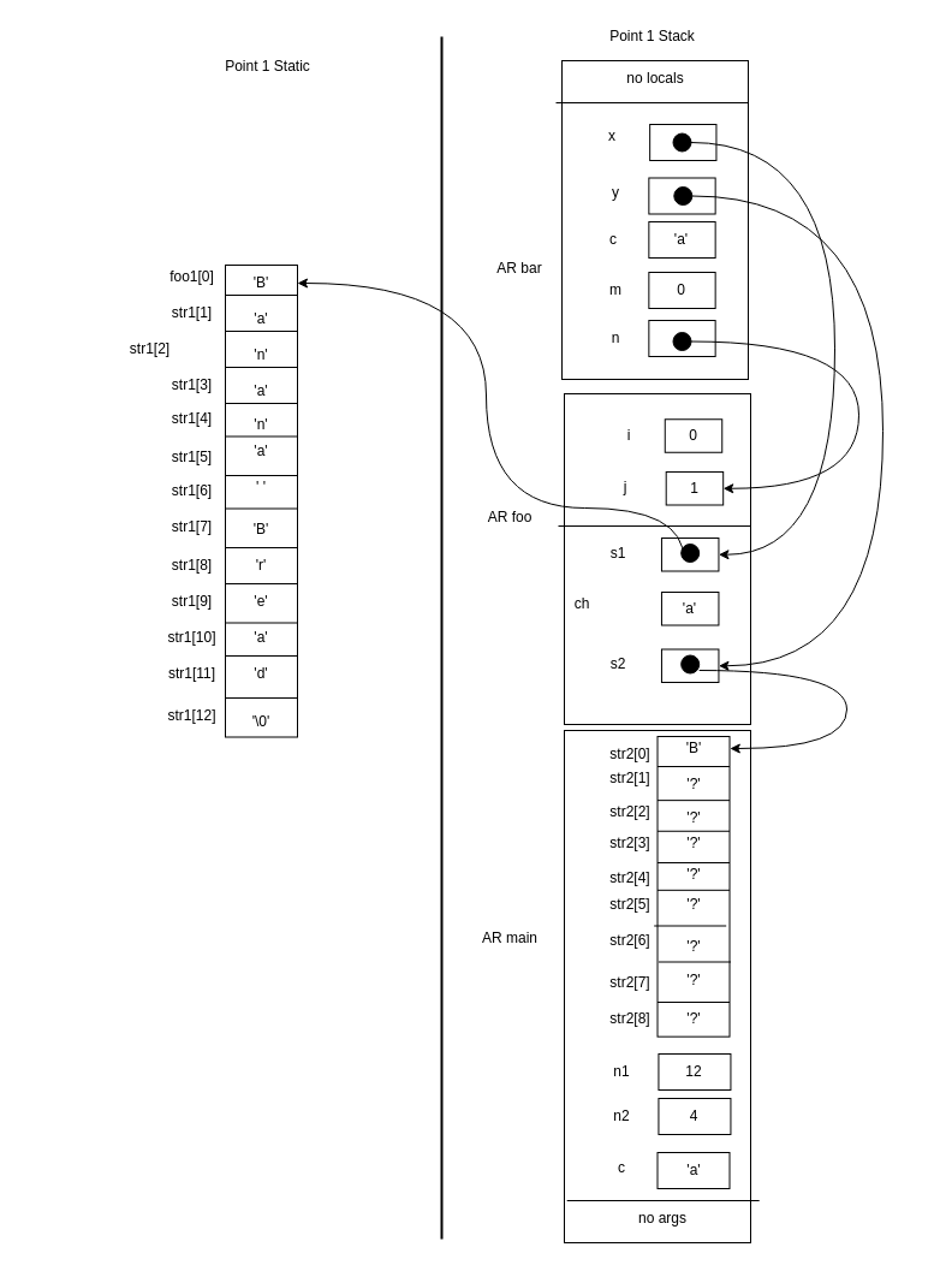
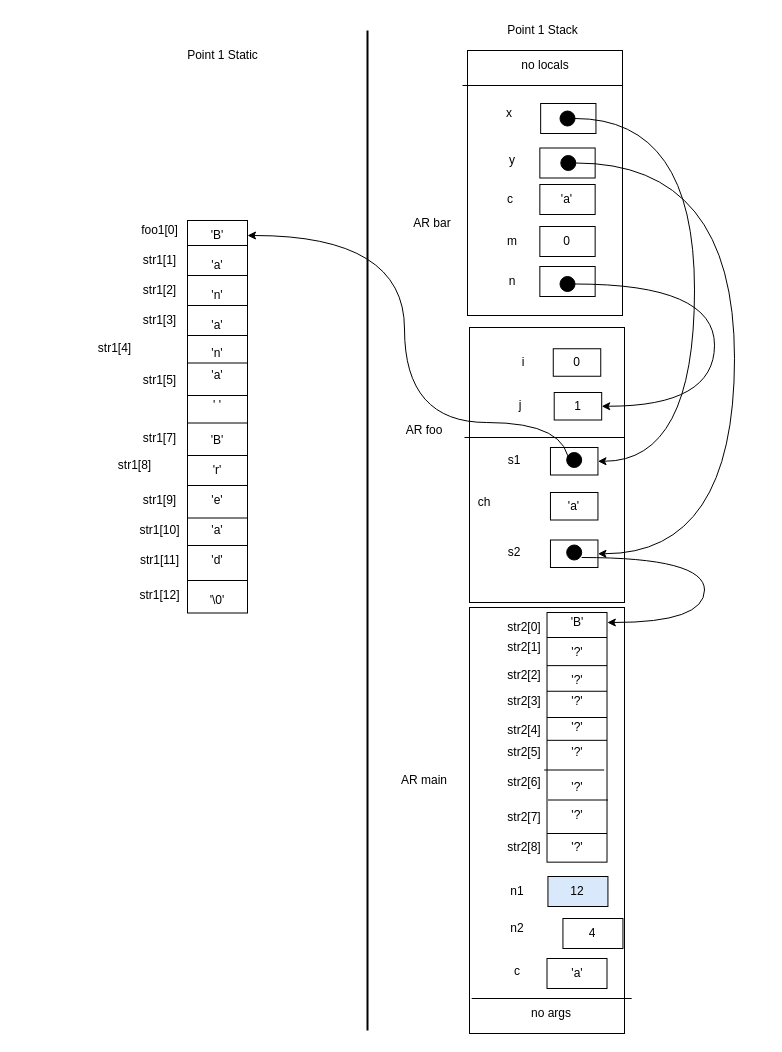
- <mxCell id="39" value="str1[2]" style="text;html=1;strokeColor=none;fillColor=none;align=center;verticalAlign=middle;whiteSpace=wrap;rounded=0;" vertex="1" parent="1"><mxGeometry x="97" y="280" width="55" height="20" as="geometry" /></mxCell>
+ <mxCell id="39" value="str1[2]" style="text;html=1;strokeColor=none;fillColor=none;align=center;verticalAlign=middle;whiteSpace=wrap;rounded=0;" vertex="1" parent="1"><mxGeometry x="132" y="280" width="55" height="20" as="geometry" /></mxCell>
- <mxCell id="41" value="str1[4]" style="text;html=1;strokeColor=none;fillColor=none;align=center;verticalAlign=middle;whiteSpace=wrap;rounded=0;" vertex="1" parent="1"><mxGeometry x="132" y="337.5" width="55" height="20" as="geometry" /></mxCell>
+ <mxCell id="41" value="str1[4]" style="text;html=1;strokeColor=none;fillColor=none;align=center;verticalAlign=middle;whiteSpace=wrap;rounded=0;" vertex="1" parent="1"><mxGeometry x="87" y="337.5" width="55" height="20" as="geometry" /></mxCell>
- <mxCell id="43" value="str1[6]" style="text;html=1;strokeColor=none;fillColor=none;align=center;verticalAlign=middle;whiteSpace=wrap;rounded=0;" vertex="1" parent="1"><mxGeometry x="132" y="397.5" width="55" height="20" as="geometry" /></mxCell>
- <mxCell id="45" value="str1[8]" style="text;html=1;strokeColor=none;fillColor=none;align=center;verticalAlign=middle;whiteSpace=wrap;rounded=0;" vertex="1" parent="1"><mxGeometry x="132" y="460" width="55" height="20" as="geometry" /></mxCell>
+ <mxCell id="45" value="str1[8]" style="text;html=1;strokeColor=none;fillColor=none;align=center;verticalAlign=middle;whiteSpace=wrap;rounded=0;" vertex="1" parent="1"><mxGeometry x="107" y="455" width="55" height="20" as="geometry" /></mxCell>
- <mxCell id="74" value="12" style="rounded=0;whiteSpace=wrap;html=1;" vertex="1" parent="1"><mxGeometry x="547.44" y="876" width="60" height="30" as="geometry" /></mxCell>
+ <mxCell id="74" value="12" style="rounded=0;whiteSpace=wrap;html=1;fillColor=#dae8fc;" vertex="1" parent="1"><mxGeometry x="547.44" y="876" width="60" height="30" as="geometry" /></mxCell>
- <mxCell id="76" value="4" style="rounded=0;whiteSpace=wrap;html=1;" vertex="1" parent="1"><mxGeometry x="547.44" y="913" width="60" height="30" as="geometry" /></mxCell>
+ <mxCell id="76" value="4" style="rounded=0;whiteSpace=wrap;html=1;" vertex="1" parent="1"><mxGeometry x="562.44" y="918" width="60" height="30" as="geometry" /></mxCell>
